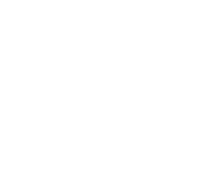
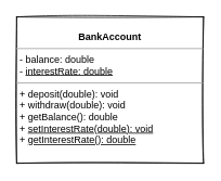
+ <mxCell id="2" value="&lt;p style=&quot;margin: 0px ; margin-top: 4px ; text-align: center&quot;&gt;&lt;br&gt;&lt;b&gt;BankAccount&lt;/b&gt;&lt;/p&gt;&lt;hr size=&quot;1&quot;&gt;&lt;p style=&quot;margin: 0px ; margin-left: 4px&quot;&gt;- balance: double&lt;br&gt;- &lt;u&gt;interestRate: double&lt;/u&gt;&lt;/p&gt;&lt;hr size=&quot;1&quot;&gt;&lt;p style=&quot;margin: 0px ; margin-left: 4px&quot;&gt;+ deposit(double): void&lt;/p&gt;&lt;p style=&quot;margin: 0px ; margin-left: 4px&quot;&gt;+ withdraw(double): void&lt;/p&gt;&lt;p style=&quot;margin: 0px ; margin-left: 4px&quot;&gt;+ getBalance(): double&lt;/p&gt;&lt;p style=&quot;margin: 0px ; margin-left: 4px&quot;&gt;+ &lt;u&gt;setInterestRate(double): void&lt;/u&gt;&lt;/p&gt;&lt;p style=&quot;margin: 0px ; margin-left: 4px&quot;&gt;+ &lt;u&gt;getInterestRate(): double&lt;/u&gt;&lt;/p&gt;&lt;p style=&quot;margin: 0px ; margin-left: 4px&quot;&gt;&lt;br&gt;&lt;/p&gt;" style="verticalAlign=top;align=left;overflow=fill;fontSize=12;fontFamily=Helvetica;html=1;rounded=0;sketch=1;" parent="1" vertex="1"><mxGeometry x="20" y="20" width="230" height="180" as="geometry" /></mxCell>
